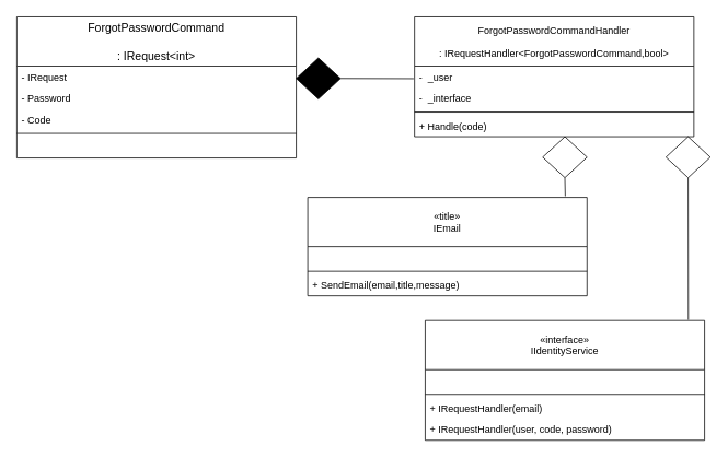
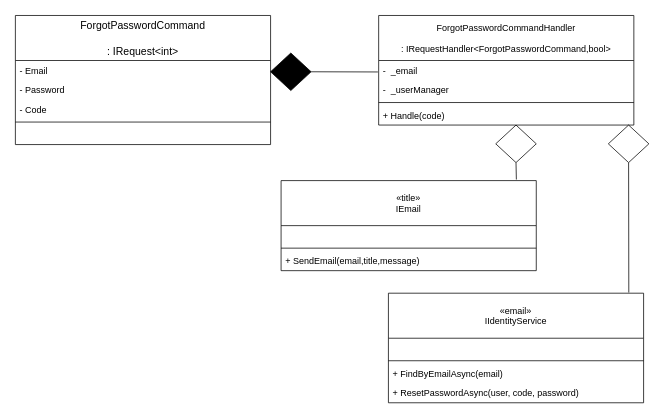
- <mxCell id="9" value="- IRequest" style="text;strokeColor=none;fillColor=none;align=left;verticalAlign=top;spacingLeft=4;spacingRight=4;overflow=hidden;rotatable=0;points=[[0,0.5],[1,0.5]];portConstraint=eastwest;" parent="8" vertex="1"><mxGeometry y="60" width="340" height="26" as="geometry" /></mxCell>
+ <mxCell id="9" value="- Email" style="text;strokeColor=none;fillColor=none;align=left;verticalAlign=top;spacingLeft=4;spacingRight=4;overflow=hidden;rotatable=0;points=[[0,0.5],[1,0.5]];portConstraint=eastwest;" parent="8" vertex="1"><mxGeometry y="60" width="340" height="26" as="geometry" /></mxCell>
- <mxCell id="15" value="-  _user" style="text;strokeColor=none;fillColor=none;align=left;verticalAlign=top;spacingLeft=4;spacingRight=4;overflow=hidden;rotatable=0;points=[[0,0.5],[1,0.5]];portConstraint=eastwest;" parent="14" vertex="1"><mxGeometry y="60" width="340" height="26" as="geometry" /></mxCell>
+ <mxCell id="15" value="-  _email" style="text;strokeColor=none;fillColor=none;align=left;verticalAlign=top;spacingLeft=4;spacingRight=4;overflow=hidden;rotatable=0;points=[[0,0.5],[1,0.5]];portConstraint=eastwest;" parent="14" vertex="1"><mxGeometry y="60" width="340" height="26" as="geometry" /></mxCell>
- <mxCell id="16" value="-  _interface" style="text;strokeColor=none;fillColor=none;align=left;verticalAlign=top;spacingLeft=4;spacingRight=4;overflow=hidden;rotatable=0;points=[[0,0.5],[1,0.5]];portConstraint=eastwest;" parent="14" vertex="1"><mxGeometry y="86" width="340" height="26" as="geometry" /></mxCell>
+ <mxCell id="16" value="-  _userManager" style="text;strokeColor=none;fillColor=none;align=left;verticalAlign=top;spacingLeft=4;spacingRight=4;overflow=hidden;rotatable=0;points=[[0,0.5],[1,0.5]];portConstraint=eastwest;" parent="14" vertex="1"><mxGeometry y="86" width="340" height="26" as="geometry" /></mxCell>
- <mxCell id="19" value="«interface»&#10;IIdentityService" style="swimlane;fontStyle=0;childLayout=stackLayout;horizontal=1;startSize=60;fillColor=none;horizontalStack=0;resizeParent=1;resizeParentMax=0;resizeLast=0;collapsible=1;marginBottom=0;" parent="1" vertex="1"><mxGeometry x="517" y="390" width="340" height="146" as="geometry" /></mxCell>
+ <mxCell id="19" value="«email»&#10;IIdentityService" style="swimlane;fontStyle=0;childLayout=stackLayout;horizontal=1;startSize=60;fillColor=none;horizontalStack=0;resizeParent=1;resizeParentMax=0;resizeLast=0;collapsible=1;marginBottom=0;" parent="1" vertex="1"><mxGeometry x="517" y="390" width="340" height="146" as="geometry" /></mxCell>
- <mxCell id="22" value="+ IRequestHandler(email)" style="text;strokeColor=none;fillColor=none;align=left;verticalAlign=top;spacingLeft=4;spacingRight=4;overflow=hidden;rotatable=0;points=[[0,0.5],[1,0.5]];portConstraint=eastwest;" vertex="1" parent="19"><mxGeometry y="94" width="340" height="26" as="geometry" /></mxCell>
+ <mxCell id="22" value="+ FindByEmailAsync(email)" style="text;strokeColor=none;fillColor=none;align=left;verticalAlign=top;spacingLeft=4;spacingRight=4;overflow=hidden;rotatable=0;points=[[0,0.5],[1,0.5]];portConstraint=eastwest;" vertex="1" parent="19"><mxGeometry y="94" width="340" height="26" as="geometry" /></mxCell>
- <mxCell id="23" value="+ IRequestHandler(user, code, password)" style="text;strokeColor=none;fillColor=none;align=left;verticalAlign=top;spacingLeft=4;spacingRight=4;overflow=hidden;rotatable=0;points=[[0,0.5],[1,0.5]];portConstraint=eastwest;" vertex="1" parent="19"><mxGeometry y="120" width="340" height="26" as="geometry" /></mxCell>
+ <mxCell id="23" value="+ ResetPasswordAsync(user, code, password)" style="text;strokeColor=none;fillColor=none;align=left;verticalAlign=top;spacingLeft=4;spacingRight=4;overflow=hidden;rotatable=0;points=[[0,0.5],[1,0.5]];portConstraint=eastwest;" vertex="1" parent="19"><mxGeometry y="120" width="340" height="26" as="geometry" /></mxCell>
